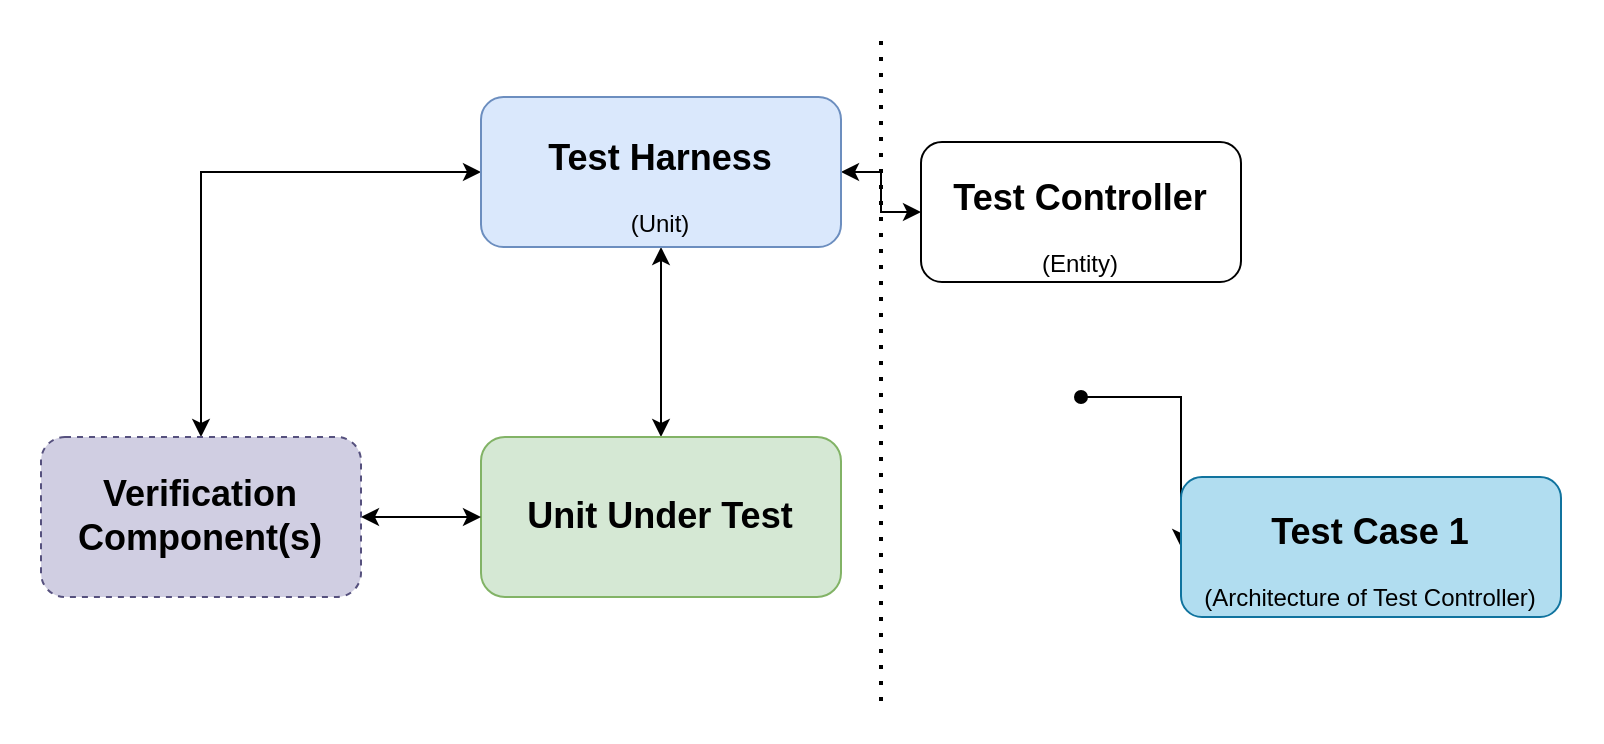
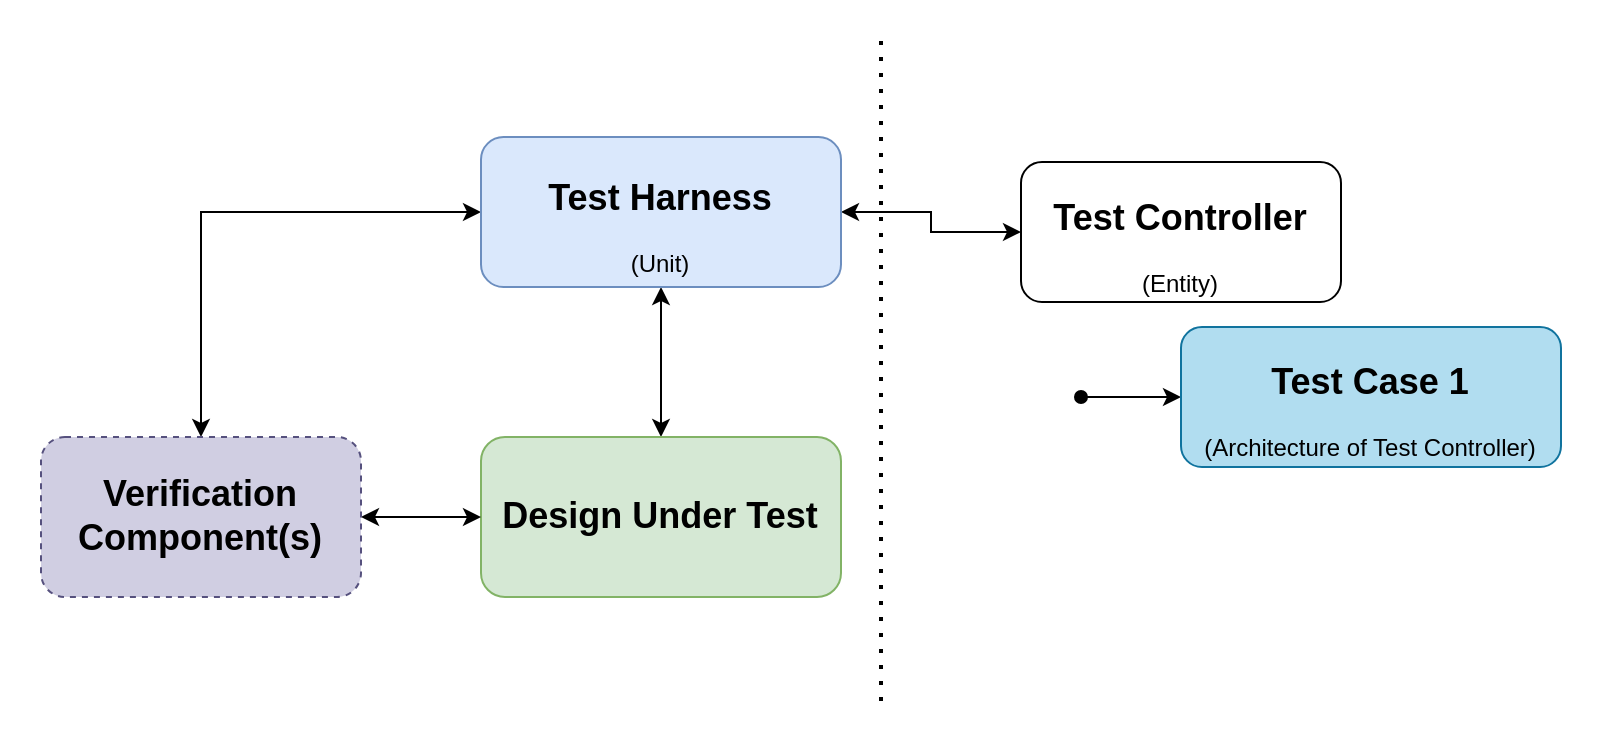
- <mxCell id="5" value="&lt;div&gt;&lt;h2&gt;Test Harness&lt;/h2&gt;&lt;/div&gt;(Unit)" style="rounded=1;whiteSpace=wrap;html=1;fillColor=#dae8fc;strokeColor=#6c8ebf;" vertex="1" parent="1"><mxGeometry x="240" y="48" width="180" height="75" as="geometry" /></mxCell>
+ <mxCell id="5" value="&lt;div&gt;&lt;h2&gt;Test Harness&lt;/h2&gt;&lt;/div&gt;(Unit)" style="rounded=1;whiteSpace=wrap;html=1;fillColor=#dae8fc;strokeColor=#6c8ebf;" vertex="1" parent="1"><mxGeometry x="240" y="68" width="180" height="75" as="geometry" /></mxCell>
- <mxCell id="6" value="&lt;div&gt;&lt;h2&gt;Test Controller&lt;/h2&gt;&lt;/div&gt;&lt;div&gt;(Entity)&lt;br&gt;&lt;/div&gt;" style="whiteSpace=wrap;html=1;rounded=1;" vertex="1" parent="1"><mxGeometry x="460" y="70.5" width="160" height="70" as="geometry" /></mxCell>
+ <mxCell id="6" value="&lt;div&gt;&lt;h2&gt;Test Controller&lt;/h2&gt;&lt;/div&gt;&lt;div&gt;(Entity)&lt;br&gt;&lt;/div&gt;" style="whiteSpace=wrap;html=1;rounded=1;" vertex="1" parent="1"><mxGeometry x="510" y="80.5" width="160" height="70" as="geometry" /></mxCell>
- <mxCell id="9" value="&lt;h2&gt;Unit Under Test&lt;/h2&gt;" style="whiteSpace=wrap;html=1;rounded=1;fillColor=#d5e8d4;strokeColor=#82b366;" vertex="1" parent="1"><mxGeometry x="240" y="218" width="180" height="80" as="geometry" /></mxCell>
+ <mxCell id="9" value="&lt;h2&gt;Design Under Test&lt;/h2&gt;" style="whiteSpace=wrap;html=1;rounded=1;fillColor=#d5e8d4;strokeColor=#82b366;" vertex="1" parent="1"><mxGeometry x="240" y="218" width="180" height="80" as="geometry" /></mxCell>
- <mxCell id="8" value="&lt;div&gt;&lt;h2&gt;Test Case 1&lt;/h2&gt;&lt;/div&gt;&lt;div&gt;(Architecture of Test Controller)&lt;br&gt;&lt;/div&gt;" style="whiteSpace=wrap;html=1;rounded=1;fillColor=#b1ddf0;strokeColor=#10739e;" vertex="1" parent="1"><mxGeometry x="590" y="238" width="190" height="70" as="geometry" /></mxCell>
+ <mxCell id="8" value="&lt;div&gt;&lt;h2&gt;Test Case 1&lt;/h2&gt;&lt;/div&gt;&lt;div&gt;(Architecture of Test Controller)&lt;br&gt;&lt;/div&gt;" style="whiteSpace=wrap;html=1;rounded=1;fillColor=#b1ddf0;strokeColor=#10739e;" vertex="1" parent="1"><mxGeometry x="590" y="163" width="190" height="70" as="geometry" /></mxCell>
